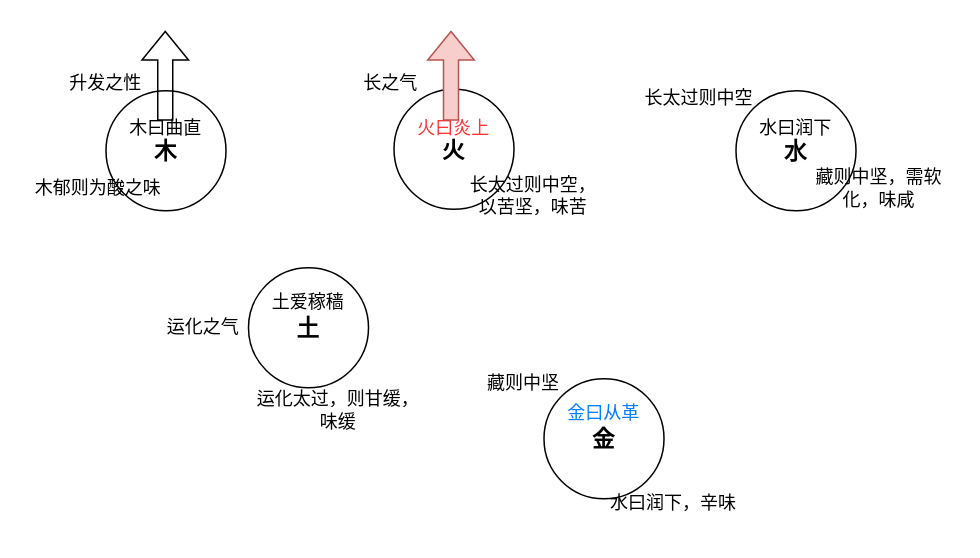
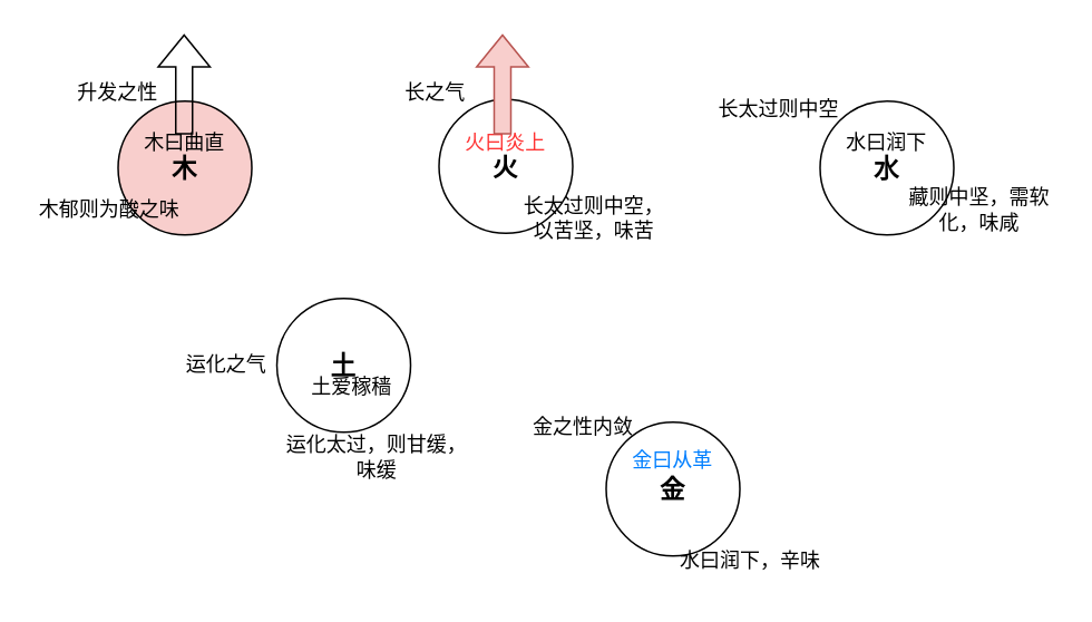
- <mxCell id="5" value="木" style="ellipse;whiteSpace=wrap;html=1;aspect=fixed;fontSize=15;fontStyle=1" vertex="1" parent="1"><mxGeometry x="70" y="60" width="80" height="80" as="geometry" /></mxCell>
+ <mxCell id="5" value="木" style="ellipse;whiteSpace=wrap;html=1;aspect=fixed;fontSize=15;fontStyle=1;fillColor=#f8cecc;" vertex="1" parent="1"><mxGeometry x="70" y="60" width="80" height="80" as="geometry" /></mxCell>
- <mxCell id="9" value="土爱稼穑" style="text;html=1;align=center;verticalAlign=middle;whiteSpace=wrap;rounded=0;" vertex="1" parent="1"><mxGeometry x="175" y="186" width="60" height="30" as="geometry" /></mxCell>
+ <mxCell id="9" value="土爱稼穑" style="text;html=1;align=center;verticalAlign=middle;whiteSpace=wrap;rounded=0;" vertex="1" parent="1"><mxGeometry x="180" y="216" width="60" height="30" as="geometry" /></mxCell>
- <mxCell id="20" value="藏则中坚" style="text;html=1;align=center;verticalAlign=middle;whiteSpace=wrap;rounded=0;" vertex="1" parent="1"><mxGeometry x="303" y="240" width="91" height="30" as="geometry" /></mxCell>
+ <mxCell id="20" value="金之性内敛" style="text;html=1;align=center;verticalAlign=middle;whiteSpace=wrap;rounded=0;" vertex="1" parent="1"><mxGeometry x="303" y="240" width="91" height="30" as="geometry" /></mxCell>
